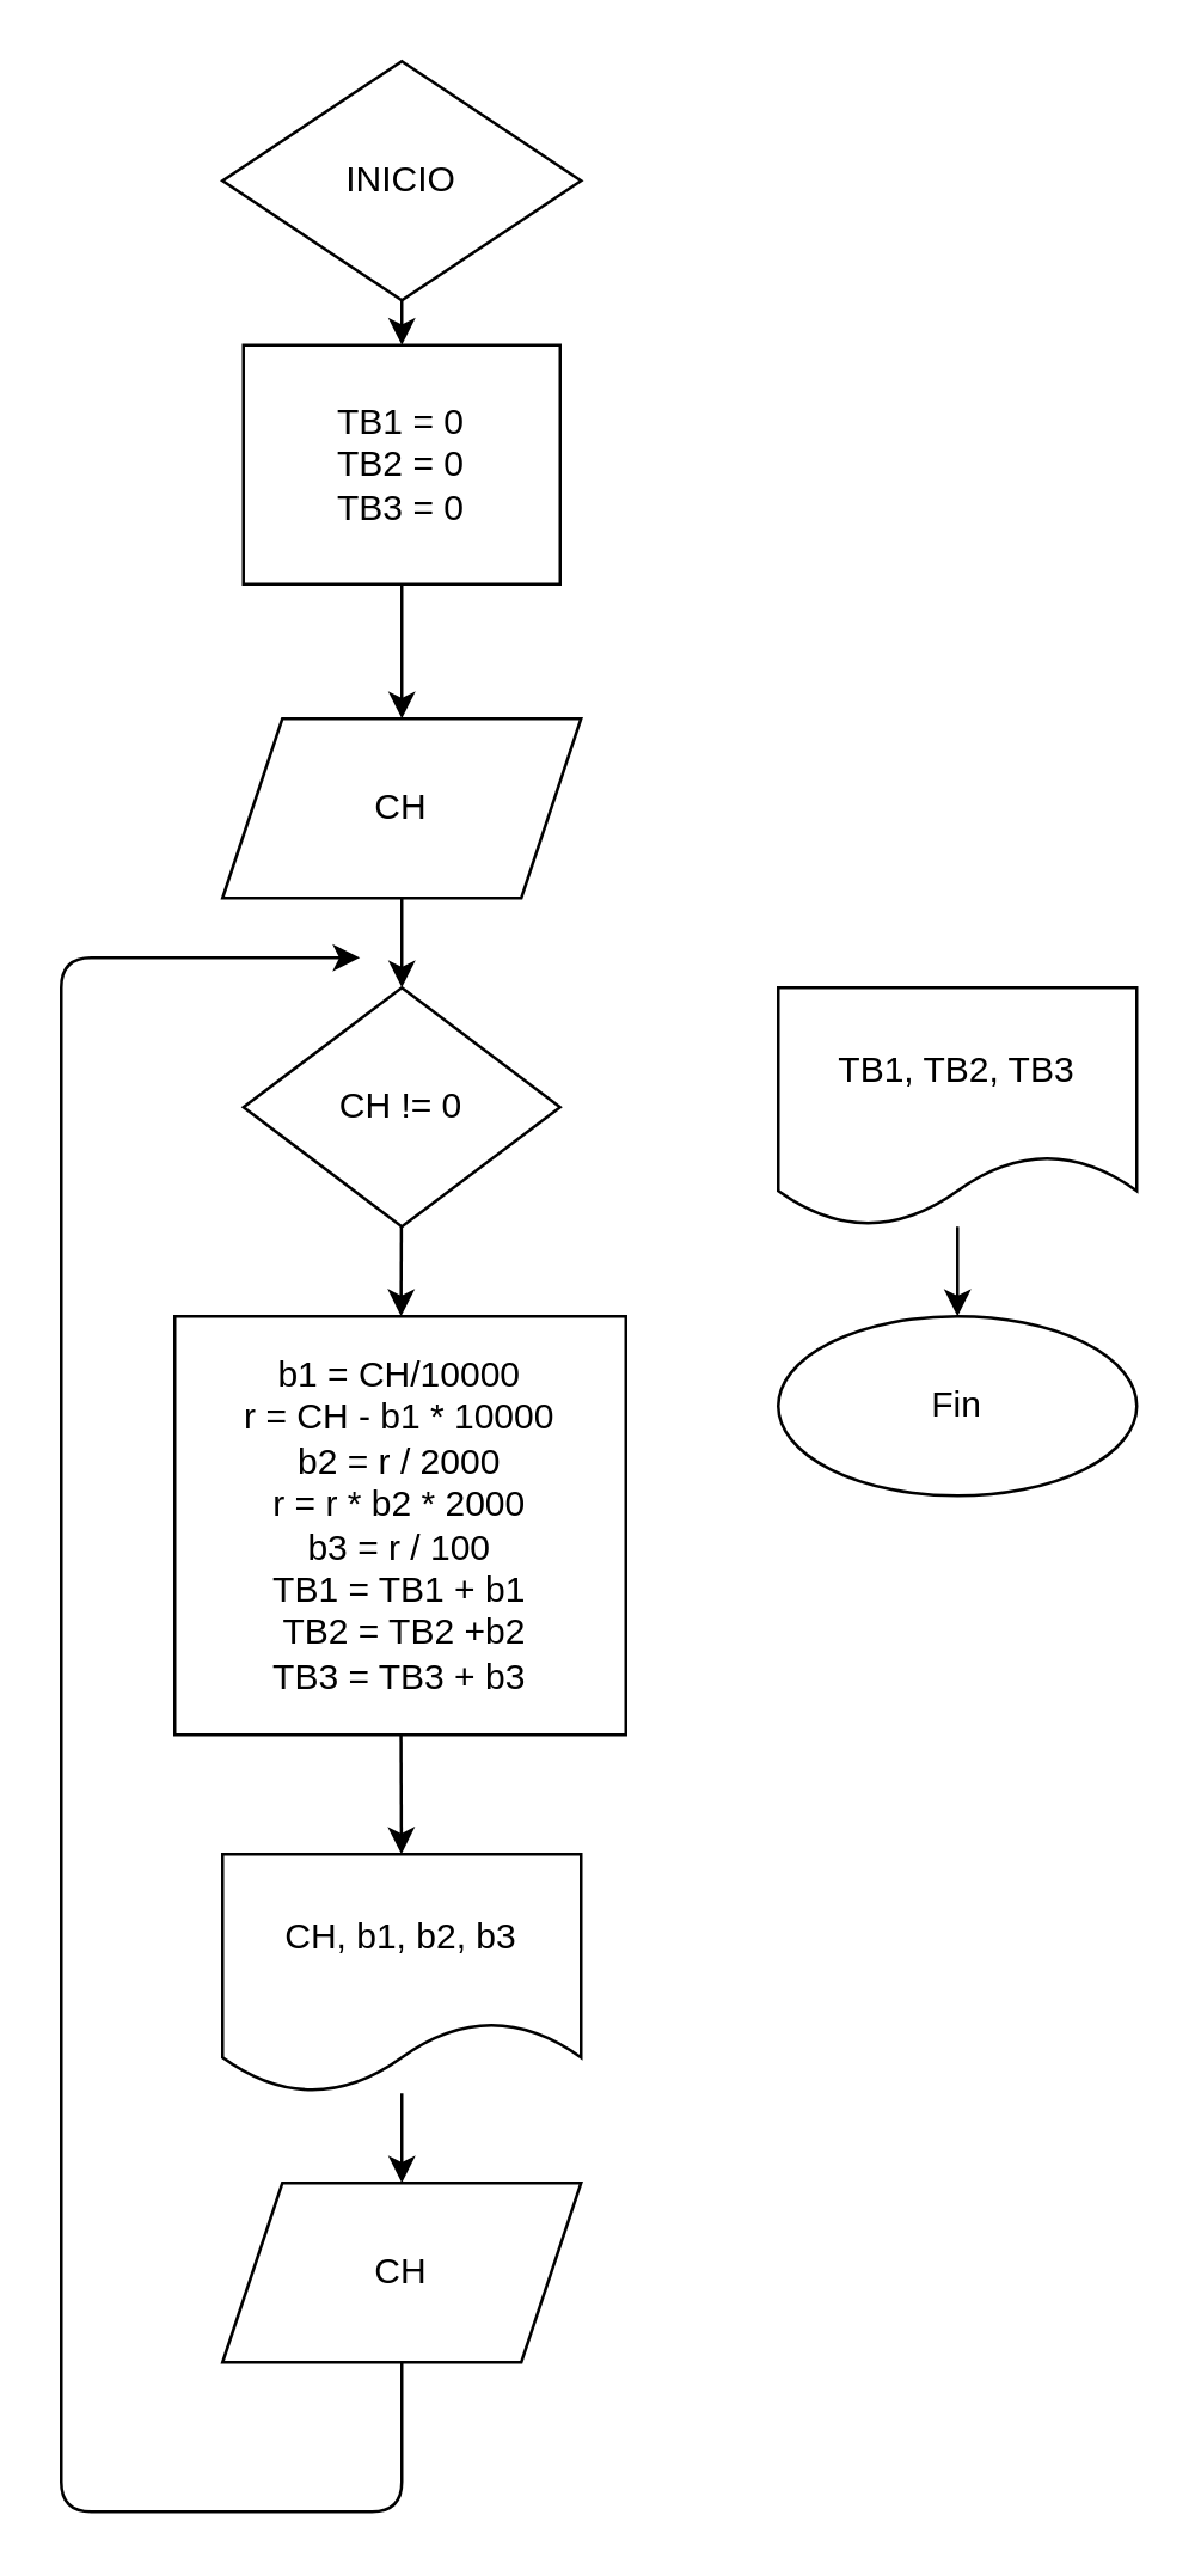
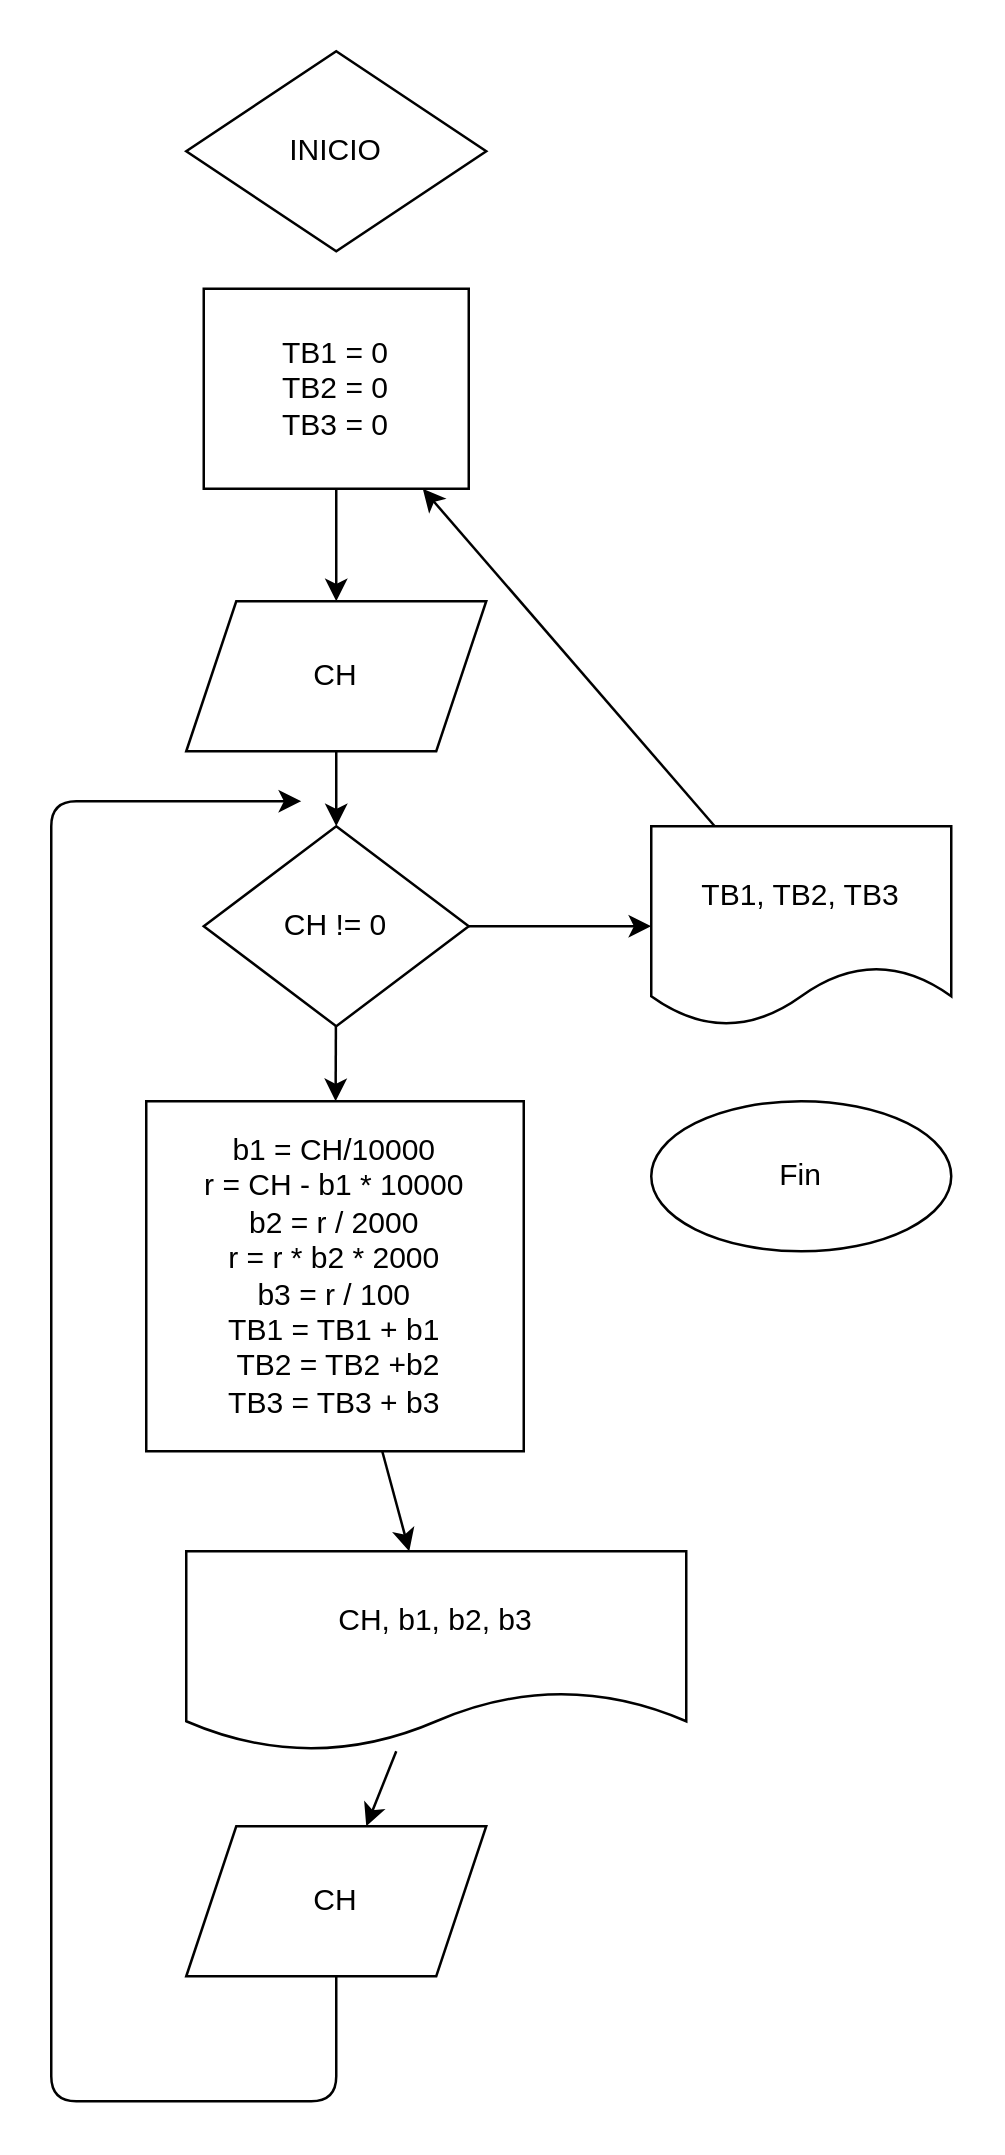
- <mxCell id="2" value="" style="edgeStyle=none;html=1;" parent="1" source="3" target="5" edge="1"><mxGeometry relative="1" as="geometry" /></mxCell>
+ <mxCell id="9" value="" style="edgeStyle=none;html=1;" parent="1" source="10" target="18" edge="1"><mxGeometry relative="1" as="geometry" /></mxCell>
- <mxCell id="17" value="" style="edgeStyle=none;html=1;" parent="1" source="18" target="19" edge="1"><mxGeometry relative="1" as="geometry" /></mxCell>
+ <mxCell id="17" value="" style="edgeStyle=none;html=1;" parent="1" source="18" target="5" edge="1"><mxGeometry relative="1" as="geometry" /></mxCell>
- <mxCell id="14" value="CH, b1, b2, b3" style="shape=document;whiteSpace=wrap;html=1;boundedLbl=1;" parent="1" vertex="1"><mxGeometry x="74" y="620" width="120" height="80" as="geometry" /></mxCell>
+ <mxCell id="14" value="CH, b1, b2, b3" style="shape=document;whiteSpace=wrap;html=1;boundedLbl=1;" parent="1" vertex="1"><mxGeometry x="74" y="620" width="200" height="80" as="geometry" /></mxCell>
